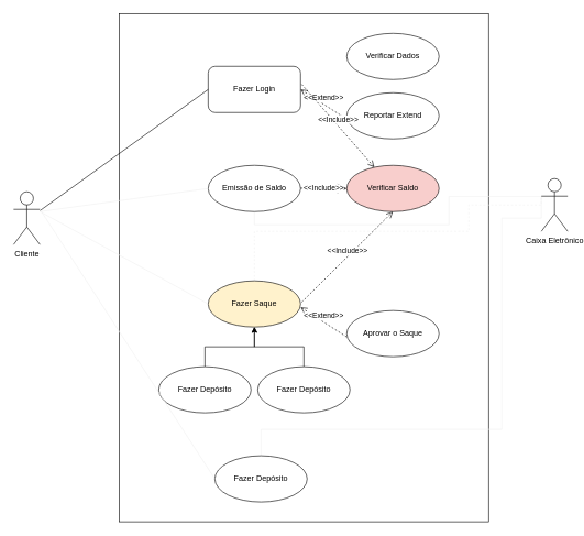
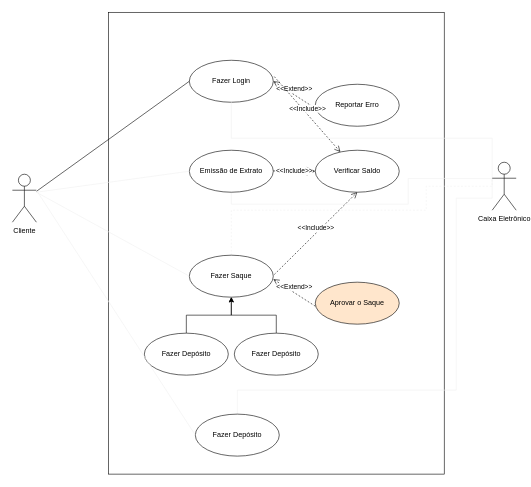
- <mxCell id="5" value="Verificar Dados" style="ellipse;whiteSpace=wrap;html=1;" parent="1" vertex="1"><mxGeometry x="525" y="50" width="140" height="70" as="geometry" /></mxCell>
- <mxCell id="4" value="Fazer Login" style="whiteSpace=wrap;html=1;rounded=1;" parent="1" vertex="1"><mxGeometry x="315" y="100" width="140" height="70" as="geometry" /></mxCell>
+ <mxCell id="4" value="Fazer Login" style="ellipse;whiteSpace=wrap;html=1;" parent="1" vertex="1"><mxGeometry x="315" y="100" width="140" height="70" as="geometry" /></mxCell>
- <mxCell id="6" value="Reportar Extend" style="ellipse;whiteSpace=wrap;html=1;" parent="1" vertex="1"><mxGeometry x="525" y="140" width="140" height="70" as="geometry" /></mxCell>
+ <mxCell id="6" value="Reportar Erro" style="ellipse;whiteSpace=wrap;html=1;" parent="1" vertex="1"><mxGeometry x="525" y="140" width="140" height="70" as="geometry" /></mxCell>
+ <mxCell id="9" style="edgeStyle=orthogonalEdgeStyle;rounded=0;orthogonalLoop=1;jettySize=auto;html=1;exitX=0;exitY=0.333;exitDx=0;exitDy=0;exitPerimeter=0;startArrow=none;startFill=0;endArrow=none;endFill=0;strokeColor=#f0f0f0;entryX=0.5;entryY=1;entryDx=0;entryDy=0;" parent="1" source="11" target="4" edge="1"><mxGeometry relative="1" as="geometry"><mxPoint x="700" y="240" as="targetPoint" /><Array as="points"><mxPoint x="820" y="230" /><mxPoint x="385" y="230" /></Array></mxGeometry></mxCell>
- <mxCell id="12" value="Emissão de Saldo" style="ellipse;whiteSpace=wrap;html=1;" parent="1" vertex="1"><mxGeometry x="315" y="250" width="140" height="70" as="geometry" /></mxCell>
+ <mxCell id="12" value="Emissão de Extrato" style="ellipse;whiteSpace=wrap;html=1;" parent="1" vertex="1"><mxGeometry x="315" y="250" width="140" height="70" as="geometry" /></mxCell>
- <mxCell id="13" value="Verificar Saldo" style="ellipse;whiteSpace=wrap;html=1;fillColor=#f8cecc;" parent="1" vertex="1"><mxGeometry x="525" y="250" width="140" height="70" as="geometry" /></mxCell>
+ <mxCell id="13" value="Verificar Saldo" style="ellipse;whiteSpace=wrap;html=1;" parent="1" vertex="1"><mxGeometry x="525" y="250" width="140" height="70" as="geometry" /></mxCell>
- <mxCell id="15" value="Fazer Saque" style="ellipse;whiteSpace=wrap;html=1;fillColor=#fff2cc;" parent="1" vertex="1"><mxGeometry x="315" y="425" width="140" height="70" as="geometry" /></mxCell>
+ <mxCell id="15" value="Fazer Saque" style="ellipse;whiteSpace=wrap;html=1;" parent="1" vertex="1"><mxGeometry x="315" y="425" width="140" height="70" as="geometry" /></mxCell>
- <mxCell id="19" value="Aprovar o Saque" style="ellipse;whiteSpace=wrap;html=1;" parent="1" vertex="1"><mxGeometry x="525" y="470" width="140" height="70" as="geometry" /></mxCell>
+ <mxCell id="19" value="Aprovar o Saque" style="ellipse;whiteSpace=wrap;html=1;fillColor=#ffe6cc;" parent="1" vertex="1"><mxGeometry x="525" y="470" width="140" height="70" as="geometry" /></mxCell>
